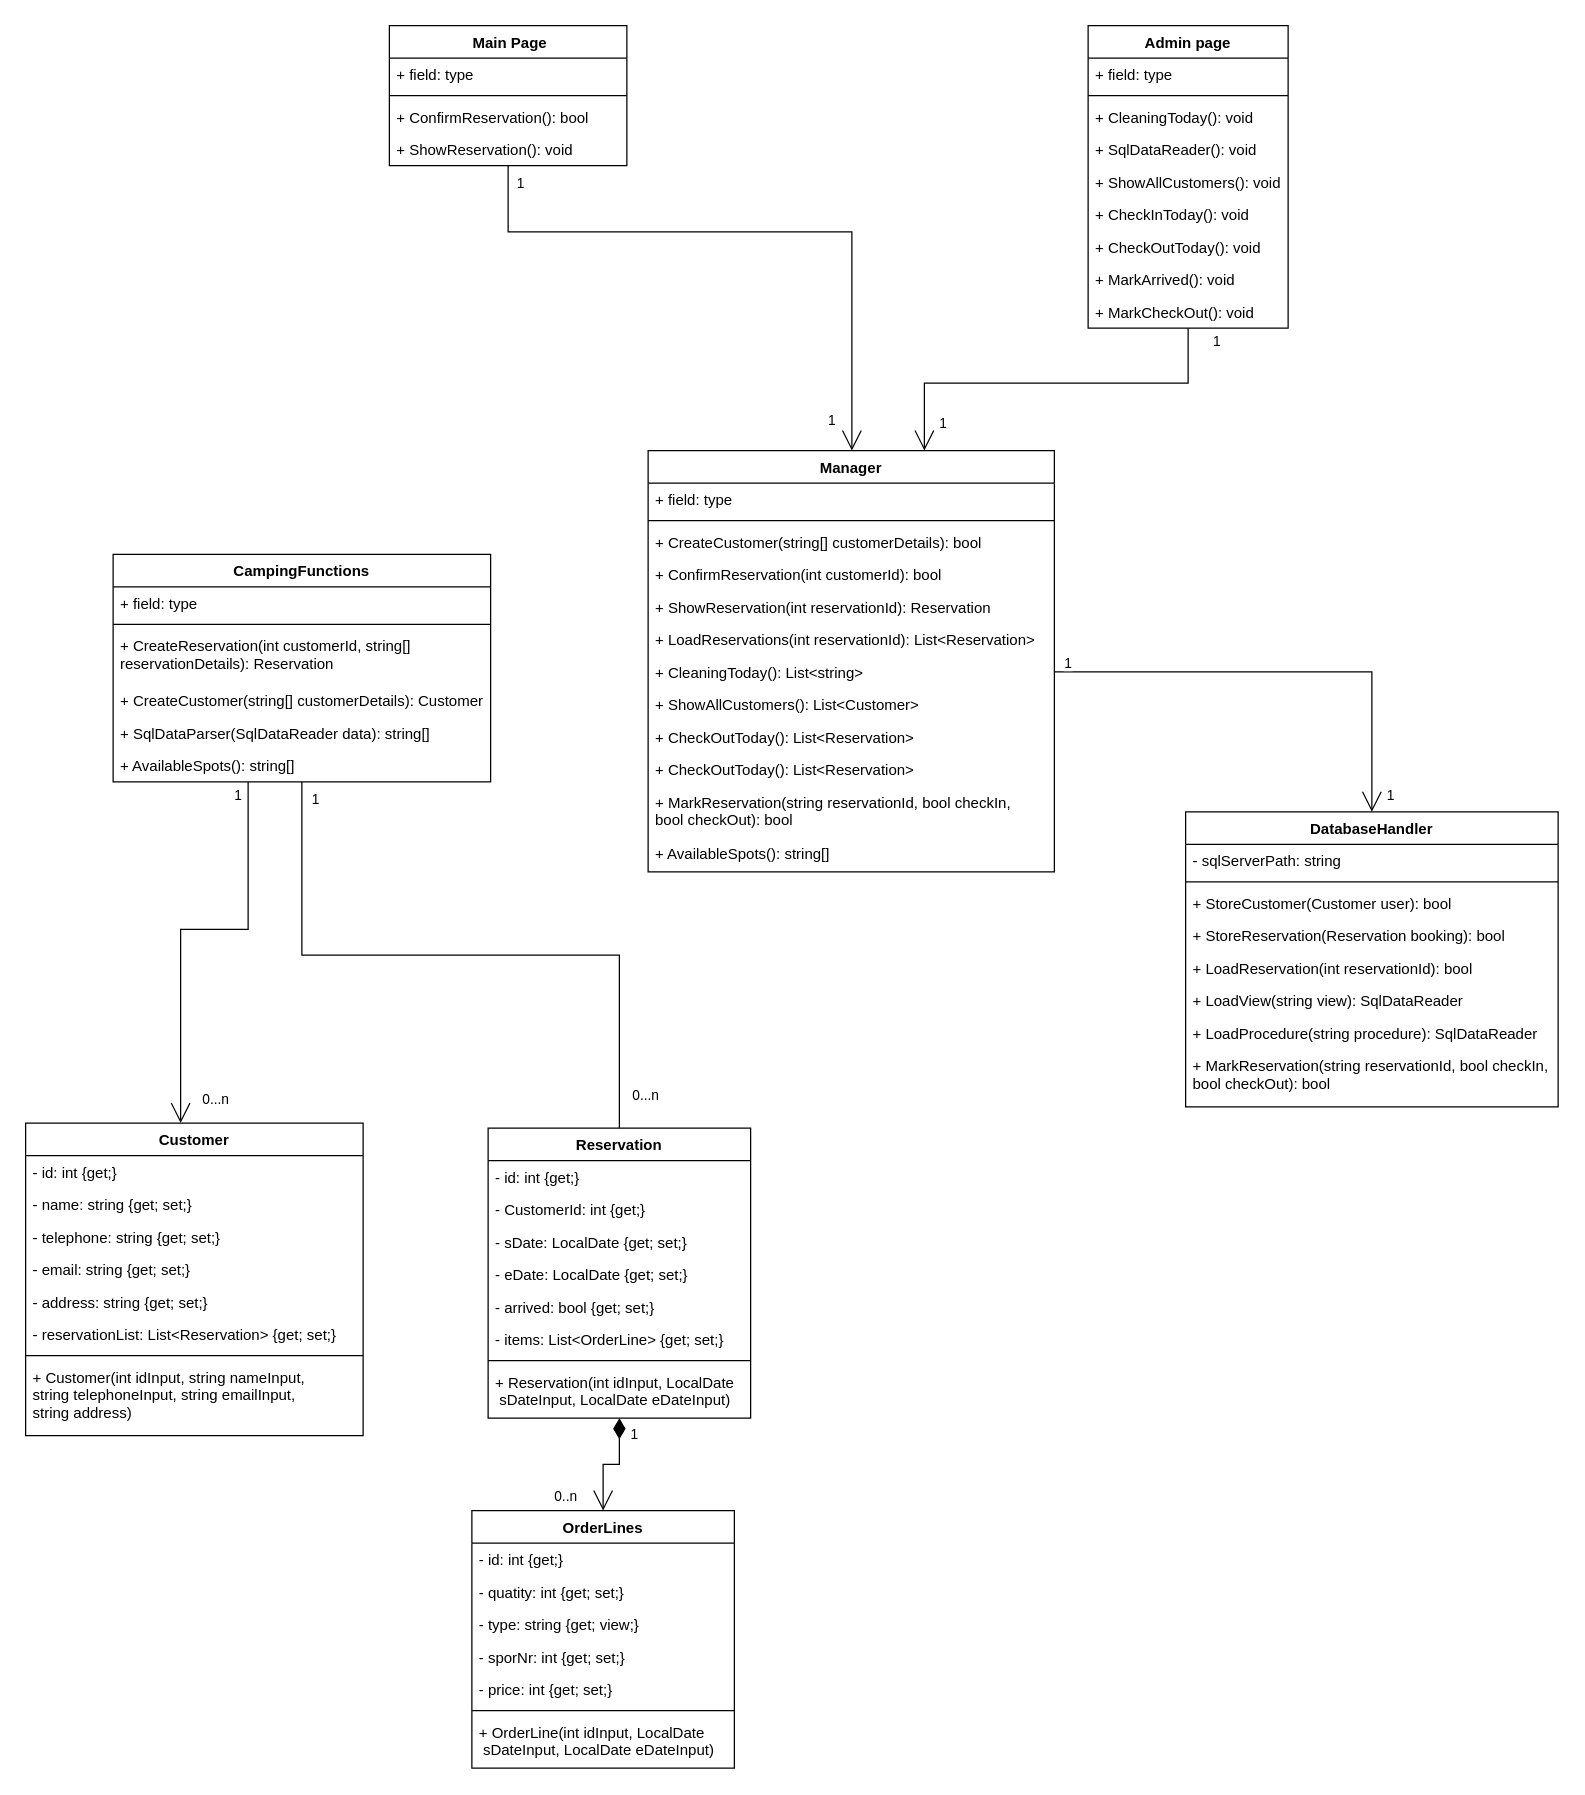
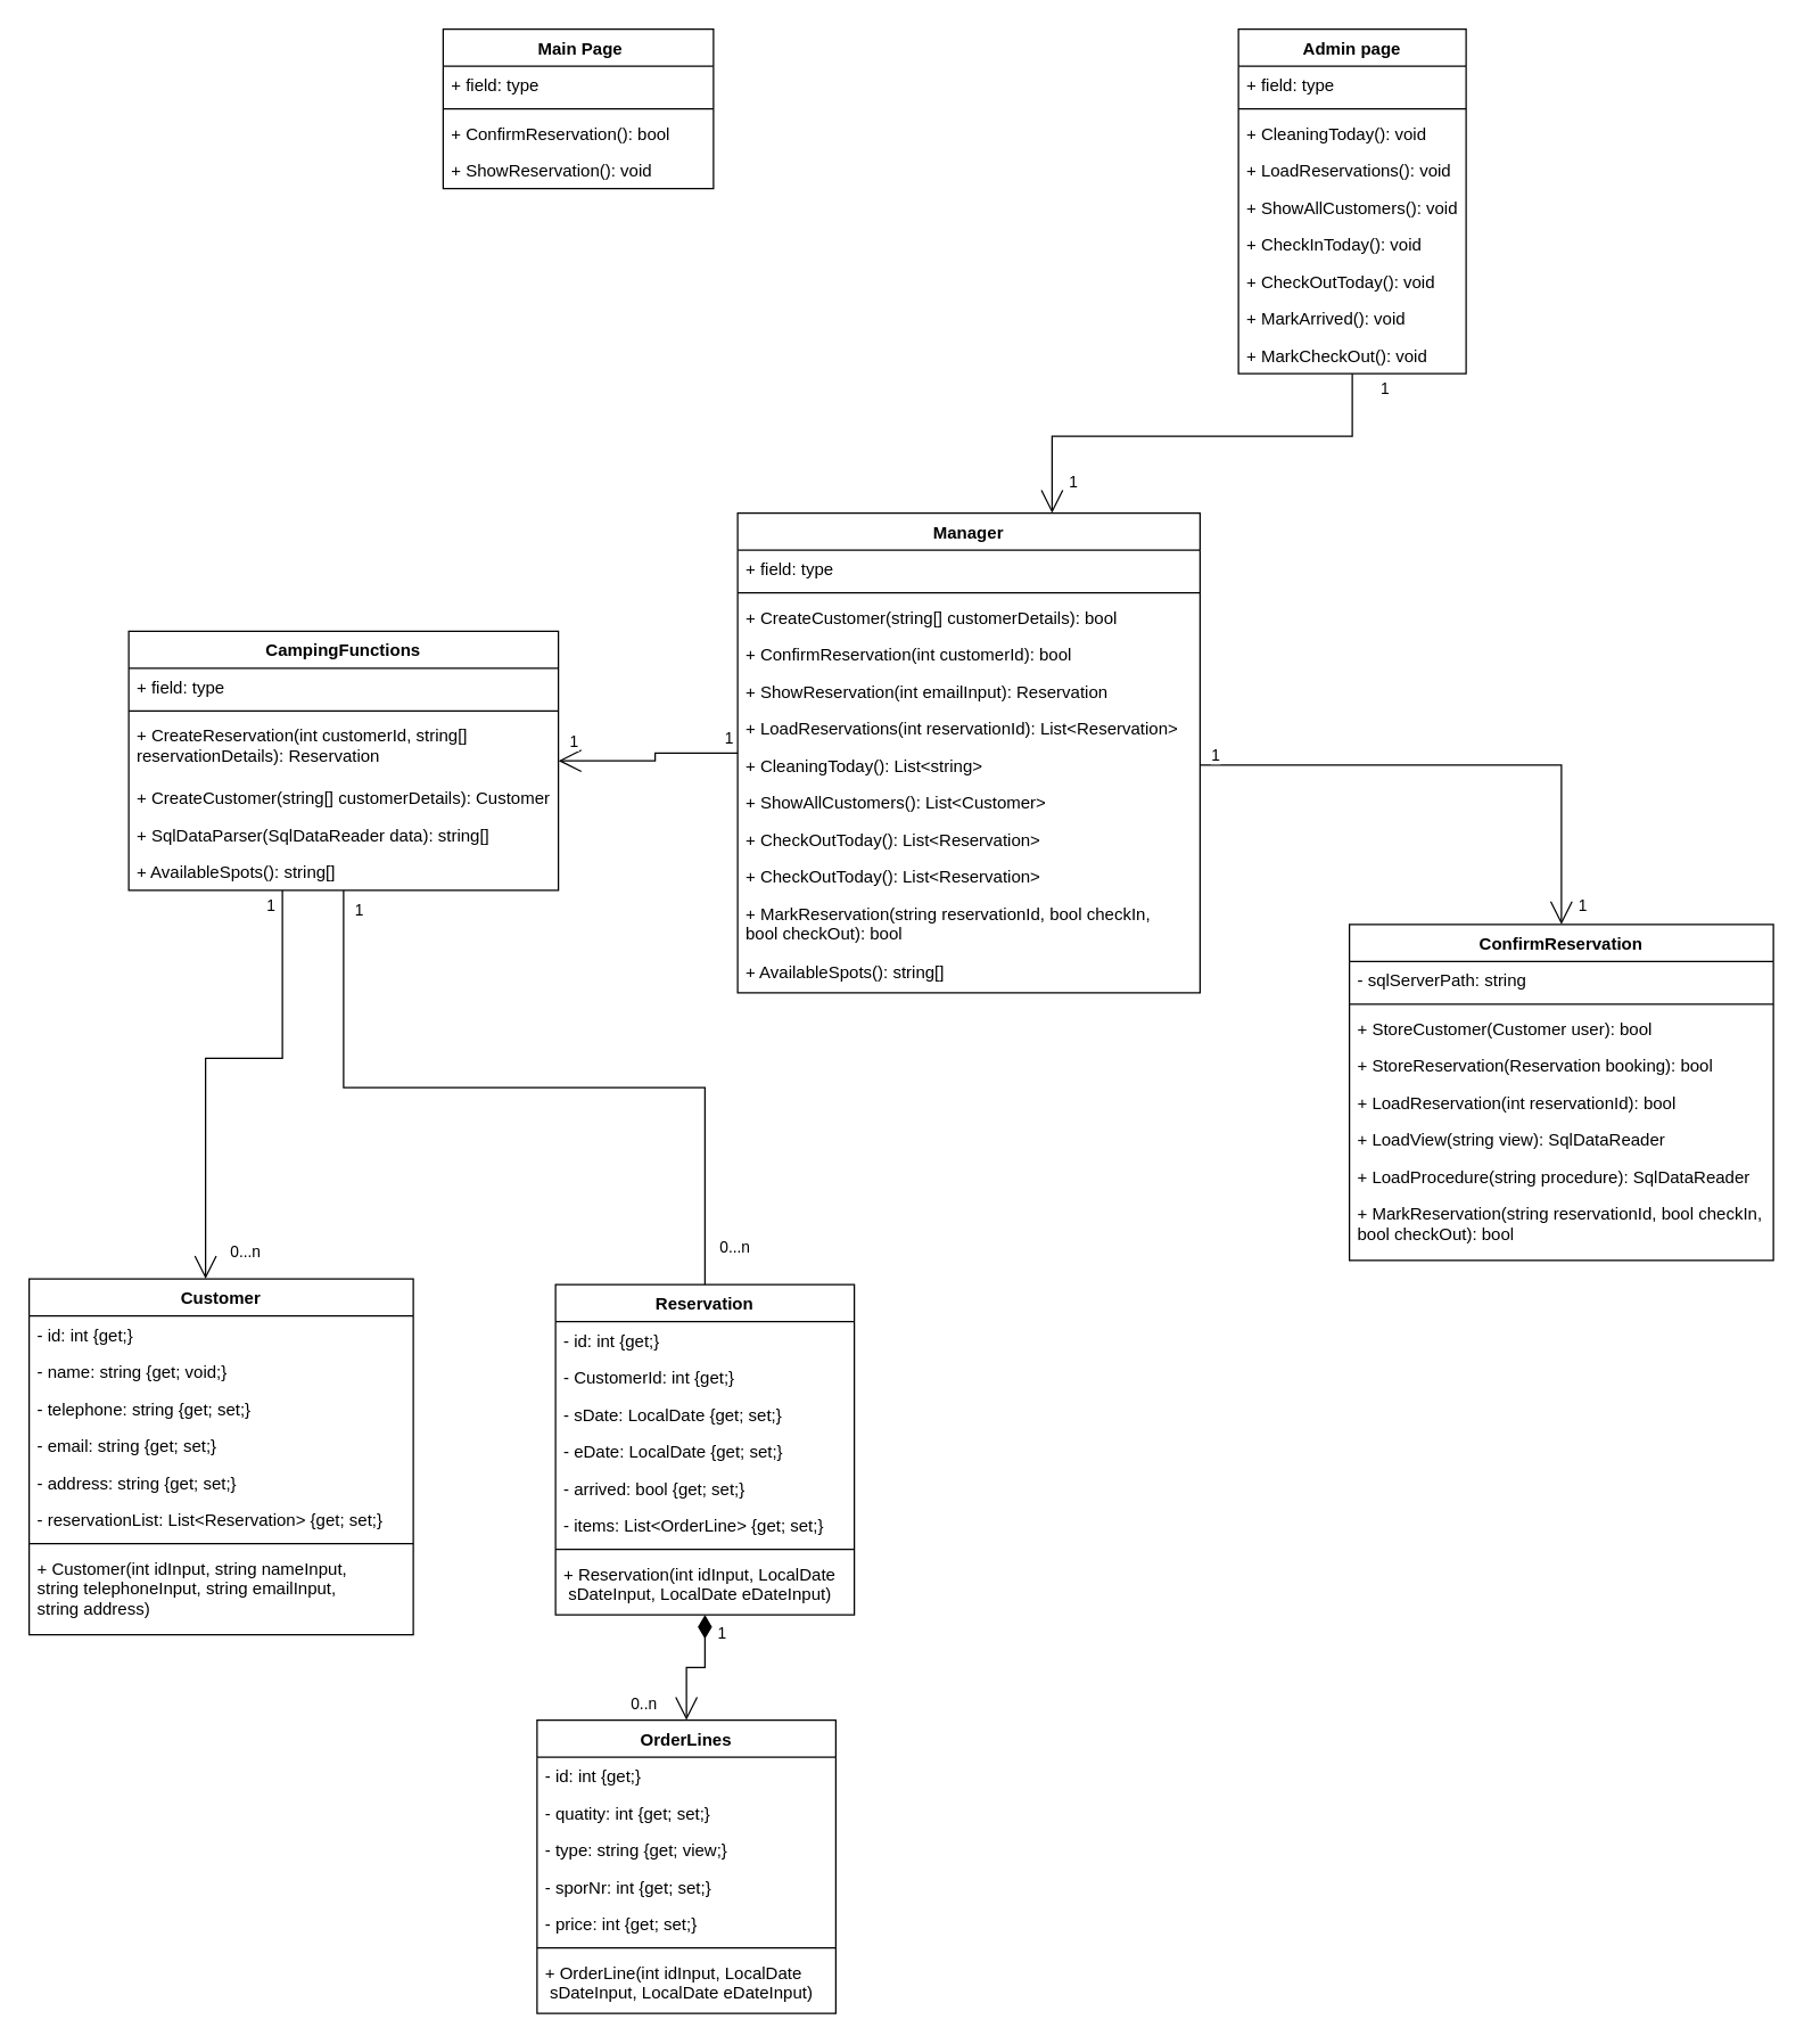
- <mxCell id="55" value="+ SqlDataReader(): void" style="text;strokeColor=none;fillColor=none;align=left;verticalAlign=top;spacingLeft=4;spacingRight=4;overflow=hidden;rotatable=0;points=[[0,0.5],[1,0.5]];portConstraint=eastwest;" vertex="1" parent="51"><mxGeometry y="86" width="160" height="26" as="geometry" /></mxCell>
+ <mxCell id="55" value="+ LoadReservations(): void" style="text;strokeColor=none;fillColor=none;align=left;verticalAlign=top;spacingLeft=4;spacingRight=4;overflow=hidden;rotatable=0;points=[[0,0.5],[1,0.5]];portConstraint=eastwest;" vertex="1" parent="51"><mxGeometry y="86" width="160" height="26" as="geometry" /></mxCell>
- <mxCell id="43" style="edgeStyle=orthogonalEdgeStyle;rounded=0;orthogonalLoop=1;jettySize=auto;html=1;startArrow=none;startFill=0;endArrow=open;endFill=0;startSize=14;endSize=14;" edge="1" parent="1" source="46" target="8"><mxGeometry relative="1" as="geometry"><Array as="points"><mxPoint x="406" y="185" /><mxPoint x="681" y="185" /></Array></mxGeometry></mxCell>
- <mxCell id="44" value="1" style="edgeLabel;html=1;align=center;verticalAlign=middle;resizable=0;points=[];" vertex="1" connectable="0" parent="43"><mxGeometry x="0.91" relative="1" as="geometry"><mxPoint x="-17" y="-2" as="offset" /></mxGeometry></mxCell>
- <mxCell id="45" value="1" style="edgeLabel;html=1;align=center;verticalAlign=middle;resizable=0;points=[];" vertex="1" connectable="0" parent="43"><mxGeometry x="-0.949" relative="1" as="geometry"><mxPoint x="9" as="offset" /></mxGeometry></mxCell>
- <mxCell id="13" value="+ ShowReservation(int reservationId): Reservation" style="text;strokeColor=none;fillColor=none;align=left;verticalAlign=top;spacingLeft=4;spacingRight=4;overflow=hidden;rotatable=0;points=[[0,0.5],[1,0.5]];portConstraint=eastwest;" vertex="1" parent="8"><mxGeometry y="112" width="325" height="26" as="geometry" /></mxCell>
+ <mxCell id="13" value="+ ShowReservation(int emailInput): Reservation" style="text;strokeColor=none;fillColor=none;align=left;verticalAlign=top;spacingLeft=4;spacingRight=4;overflow=hidden;rotatable=0;points=[[0,0.5],[1,0.5]];portConstraint=eastwest;" vertex="1" parent="8"><mxGeometry y="112" width="325" height="26" as="geometry" /></mxCell>
+ <mxCell id="2" style="edgeStyle=orthogonalEdgeStyle;rounded=0;orthogonalLoop=1;jettySize=auto;html=1;startArrow=none;startFill=0;endArrow=open;endFill=0;startSize=14;endSize=14;" edge="1" parent="1" source="8" target="36"><mxGeometry relative="1" as="geometry" /></mxCell>
+ <mxCell id="3" value="1" style="edgeLabel;html=1;align=center;verticalAlign=middle;resizable=0;points=[];" vertex="1" connectable="0" parent="2"><mxGeometry x="-0.843" y="1" relative="1" as="geometry"><mxPoint x="3" y="-12" as="offset" /></mxGeometry></mxCell>
+ <mxCell id="4" value="1" style="edgeLabel;html=1;align=center;verticalAlign=middle;resizable=0;points=[];" vertex="1" connectable="0" parent="2"><mxGeometry x="0.671" relative="1" as="geometry"><mxPoint x="-11" y="-14" as="offset" /></mxGeometry></mxCell>
- <mxCell id="21" value="DatabaseHandler" style="swimlane;fontStyle=1;align=center;verticalAlign=top;childLayout=stackLayout;horizontal=1;startSize=26;horizontalStack=0;resizeParent=1;resizeParentMax=0;resizeLast=0;collapsible=1;marginBottom=0;" vertex="1" parent="1"><mxGeometry x="948" y="649" width="298" height="236" as="geometry" /></mxCell>
+ <mxCell id="21" value="ConfirmReservation" style="swimlane;fontStyle=1;align=center;verticalAlign=top;childLayout=stackLayout;horizontal=1;startSize=26;horizontalStack=0;resizeParent=1;resizeParentMax=0;resizeLast=0;collapsible=1;marginBottom=0;" vertex="1" parent="1"><mxGeometry x="948" y="649" width="298" height="236" as="geometry" /></mxCell>
- <mxCell id="75" value="- name: string {get; set;}" style="text;strokeColor=none;fillColor=none;align=left;verticalAlign=top;spacingLeft=4;spacingRight=4;overflow=hidden;rotatable=0;points=[[0,0.5],[1,0.5]];portConstraint=eastwest;" vertex="1" parent="73"><mxGeometry y="52" width="270" height="26" as="geometry" /></mxCell>
+ <mxCell id="75" value="- name: string {get; void;}" style="text;strokeColor=none;fillColor=none;align=left;verticalAlign=top;spacingLeft=4;spacingRight=4;overflow=hidden;rotatable=0;points=[[0,0.5],[1,0.5]];portConstraint=eastwest;" vertex="1" parent="73"><mxGeometry y="52" width="270" height="26" as="geometry" /></mxCell>
